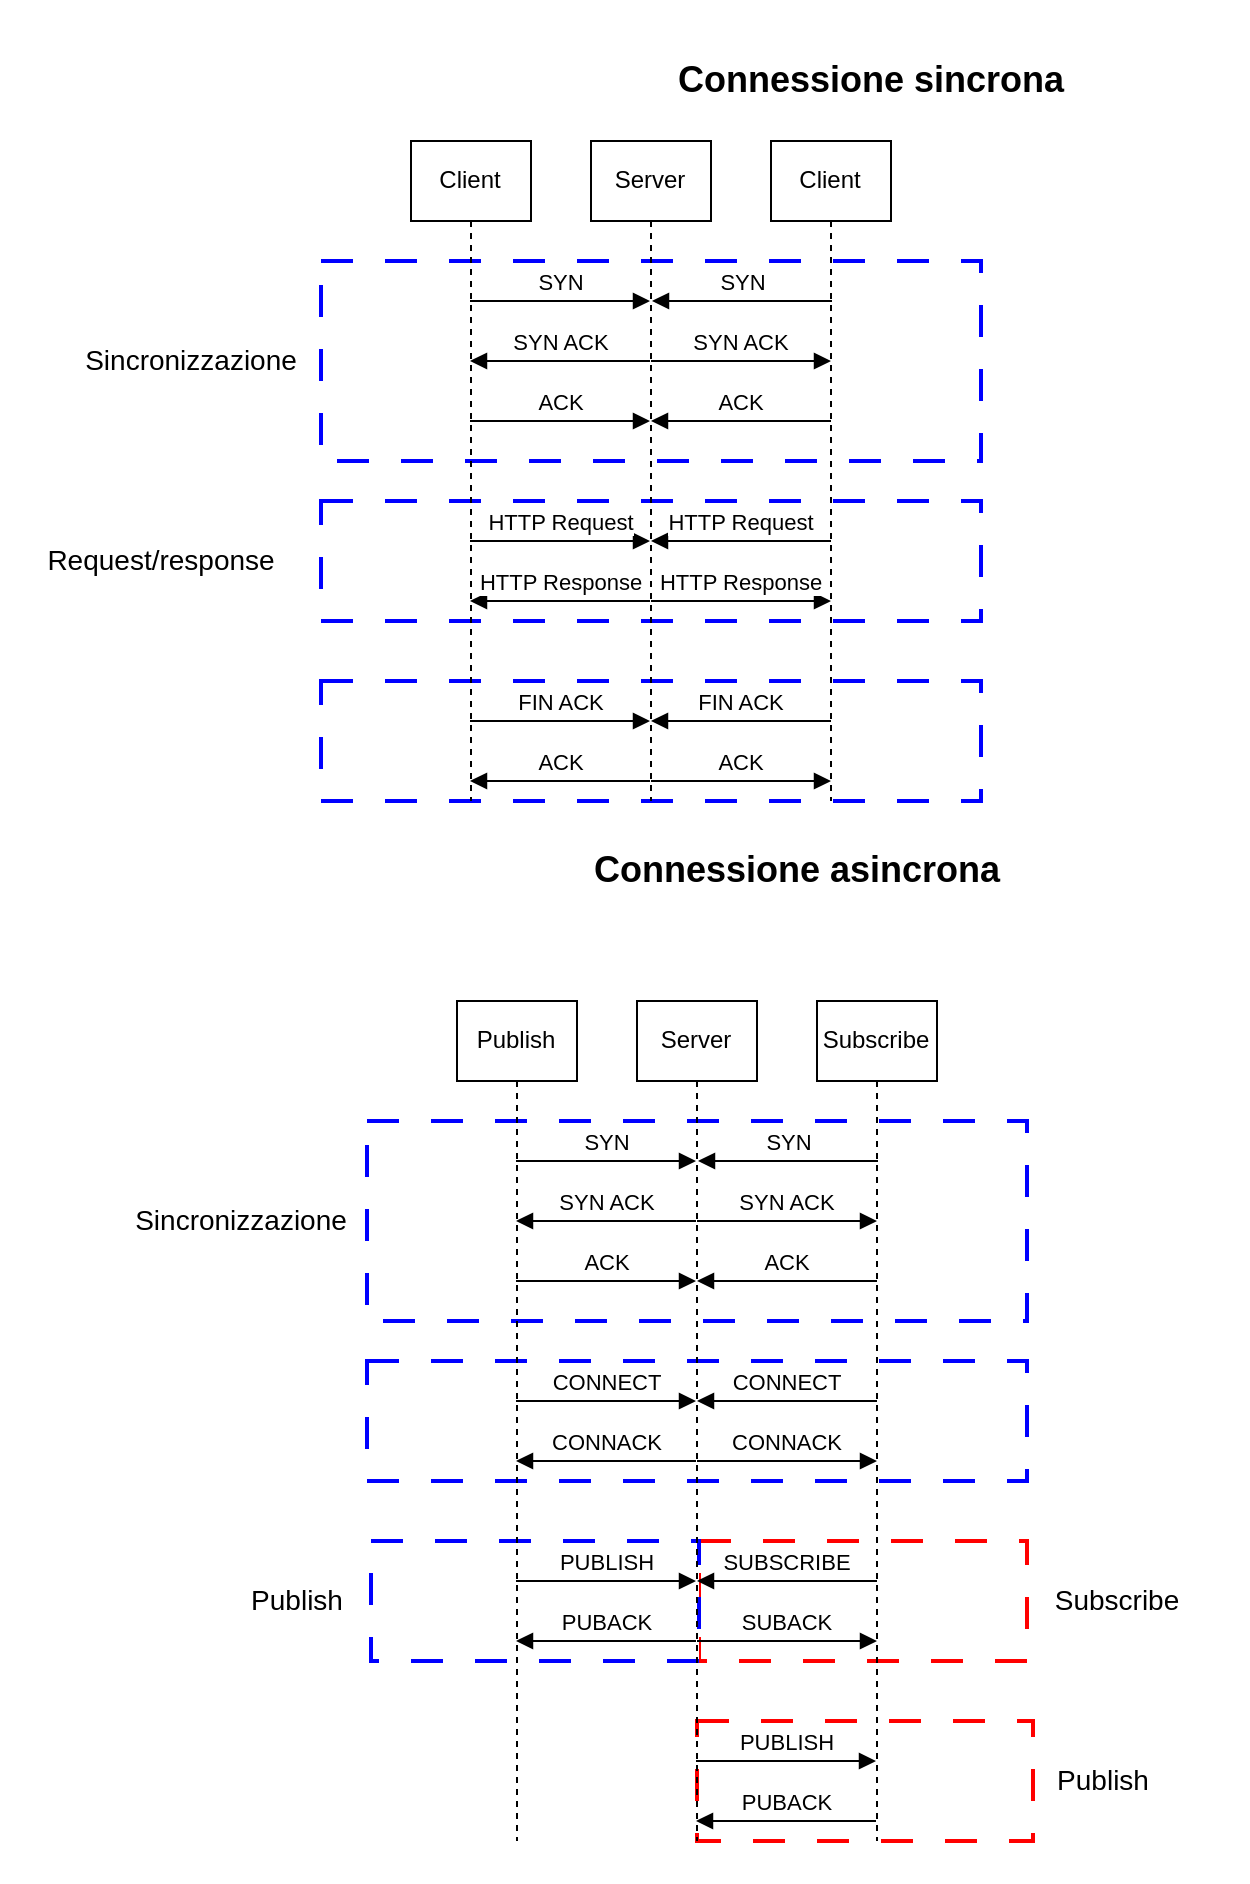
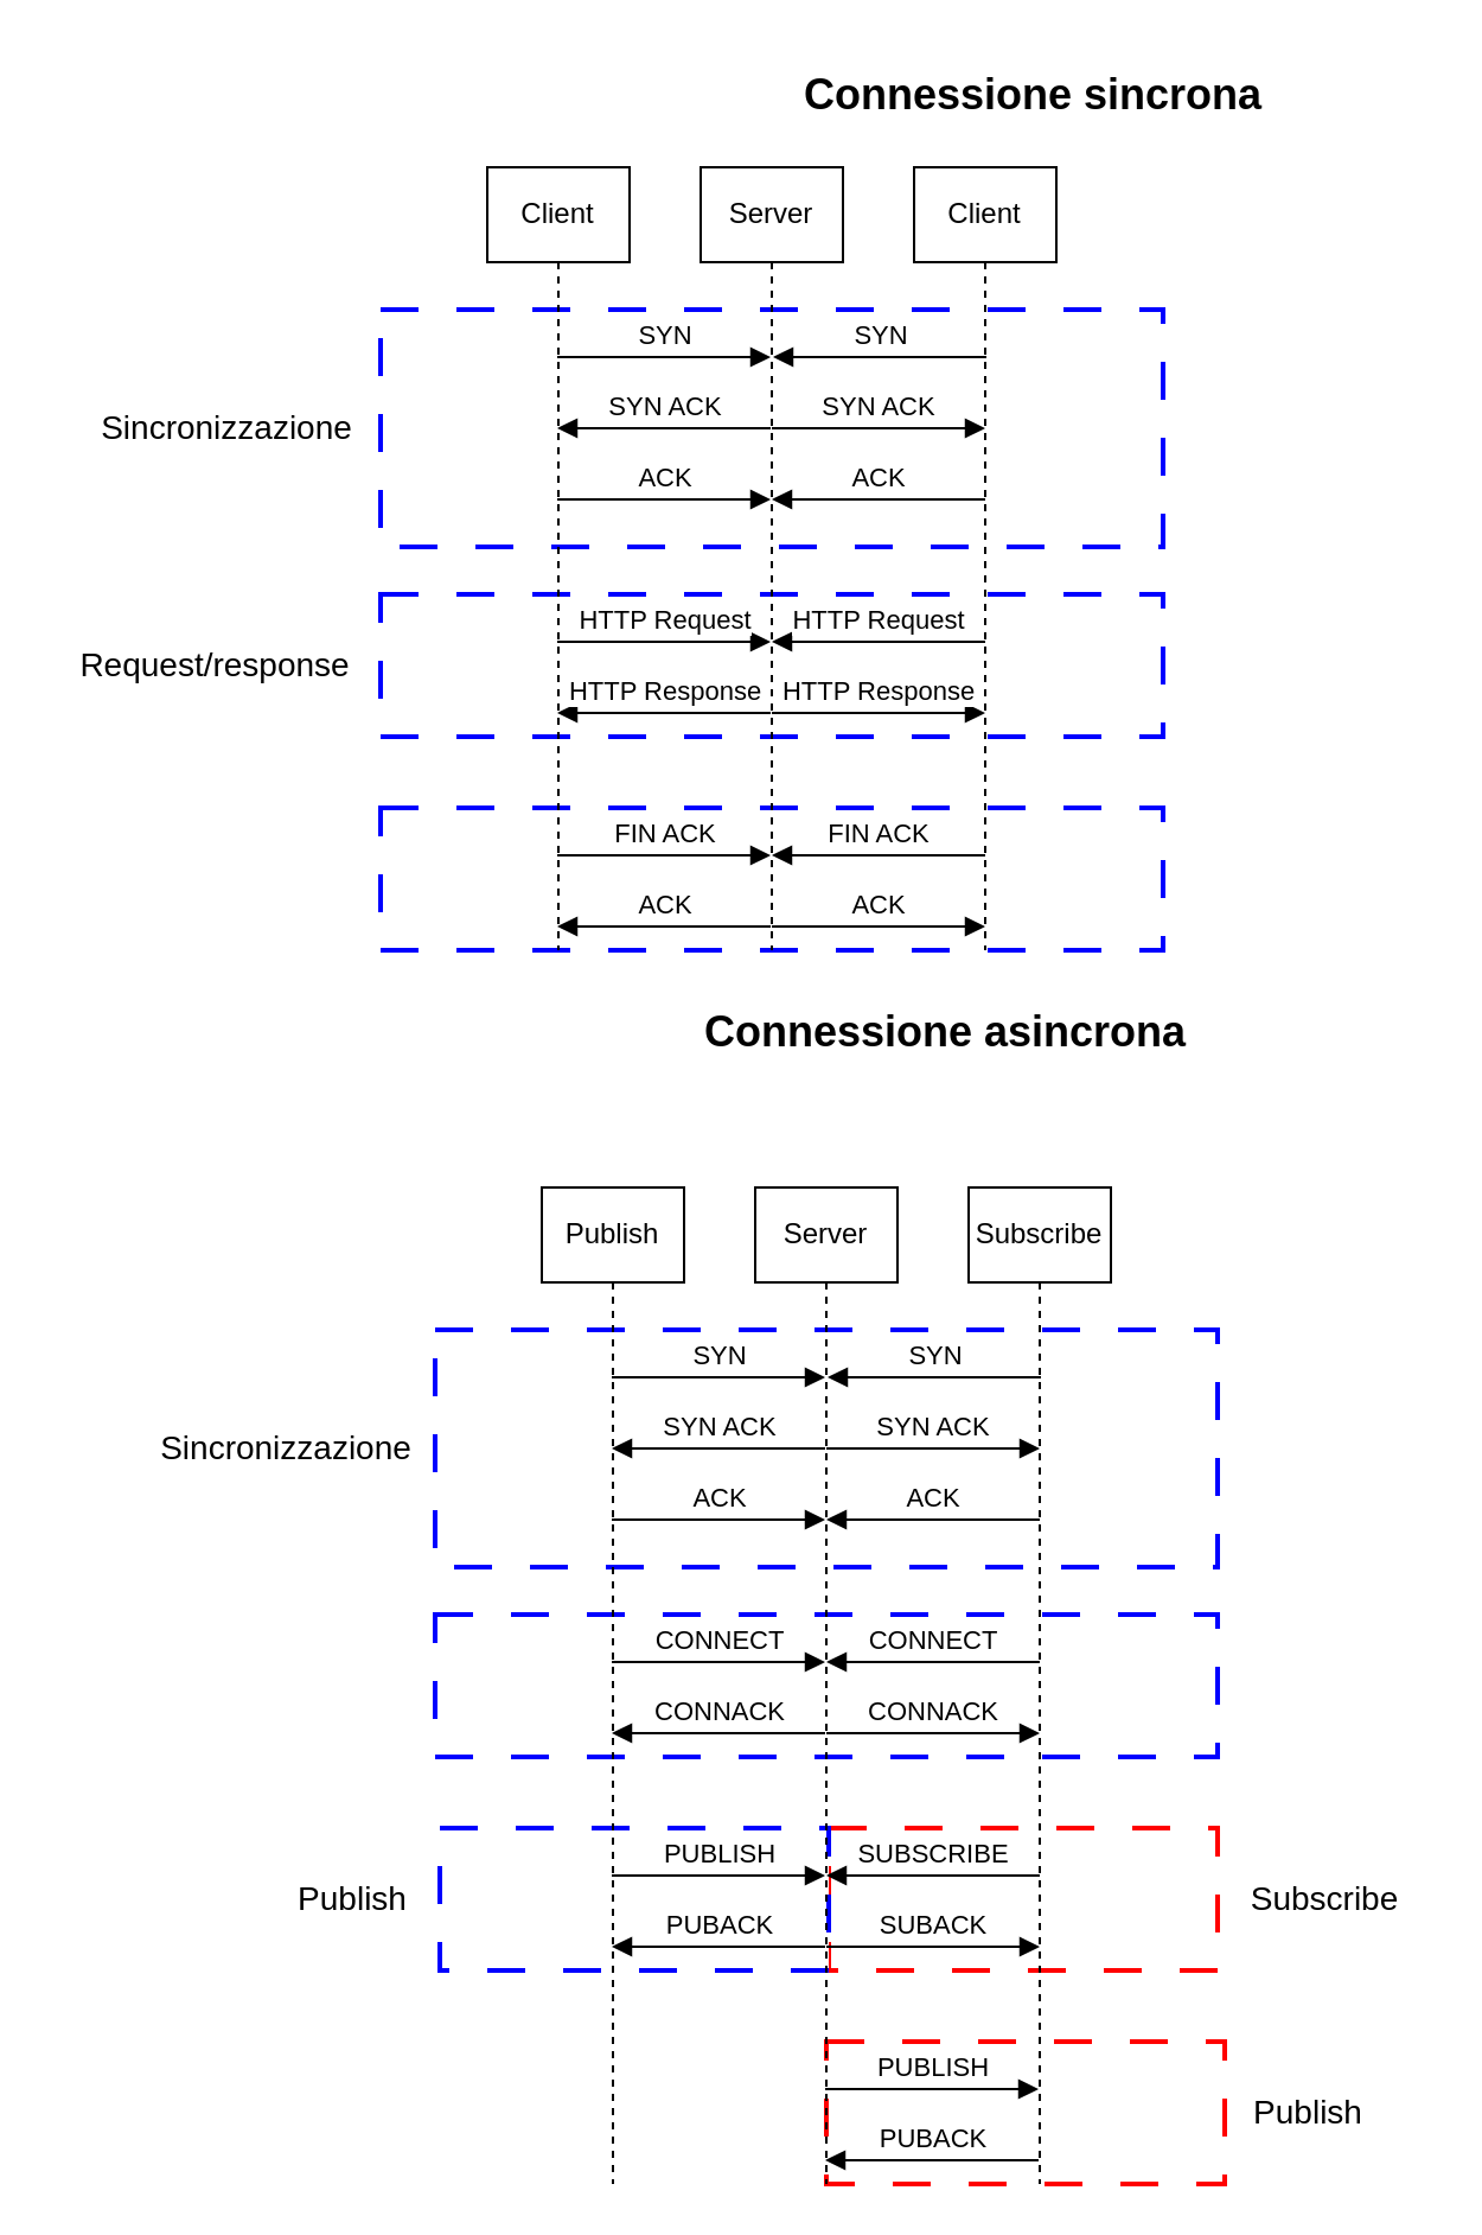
- <mxCell id="26" value="Request/response" style="text;html=1;align=center;verticalAlign=middle;resizable=0;points=[];autosize=1;strokeColor=none;fillColor=none;fontSize=14;" vertex="1" parent="1"><mxGeometry x="10" y="265" width="140" height="30" as="geometry" /></mxCell>
+ <mxCell id="26" value="Request/response" style="text;html=1;align=center;verticalAlign=middle;resizable=0;points=[];autosize=1;strokeColor=none;fillColor=none;fontSize=14;" vertex="1" parent="1"><mxGeometry x="20" y="265" width="140" height="30" as="geometry" /></mxCell>
